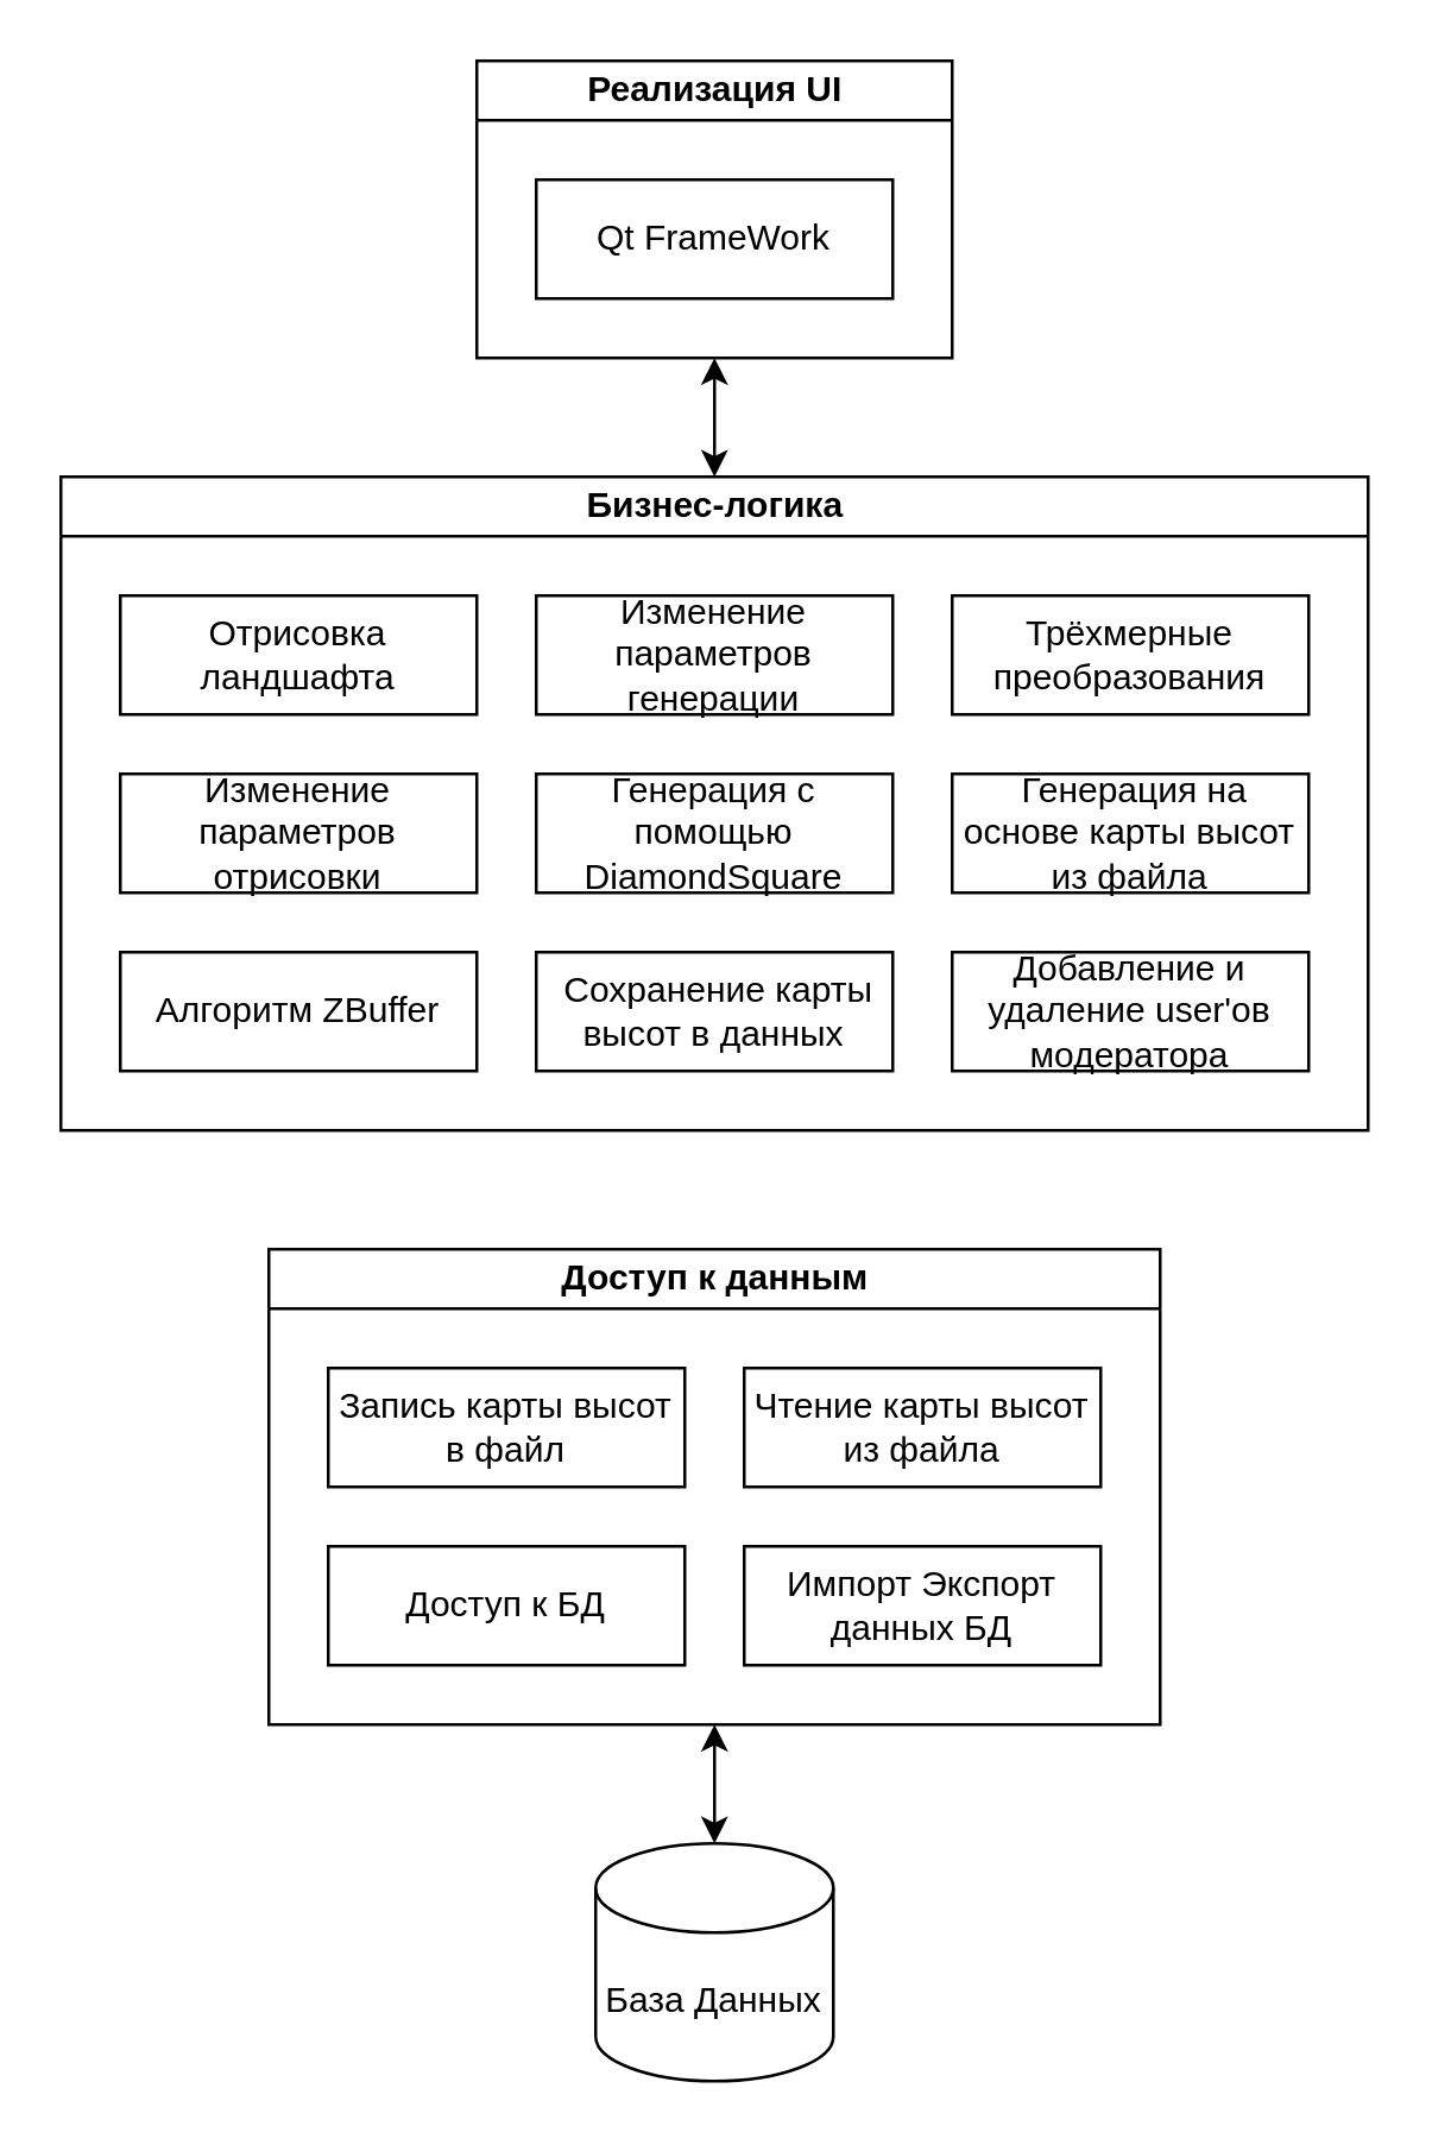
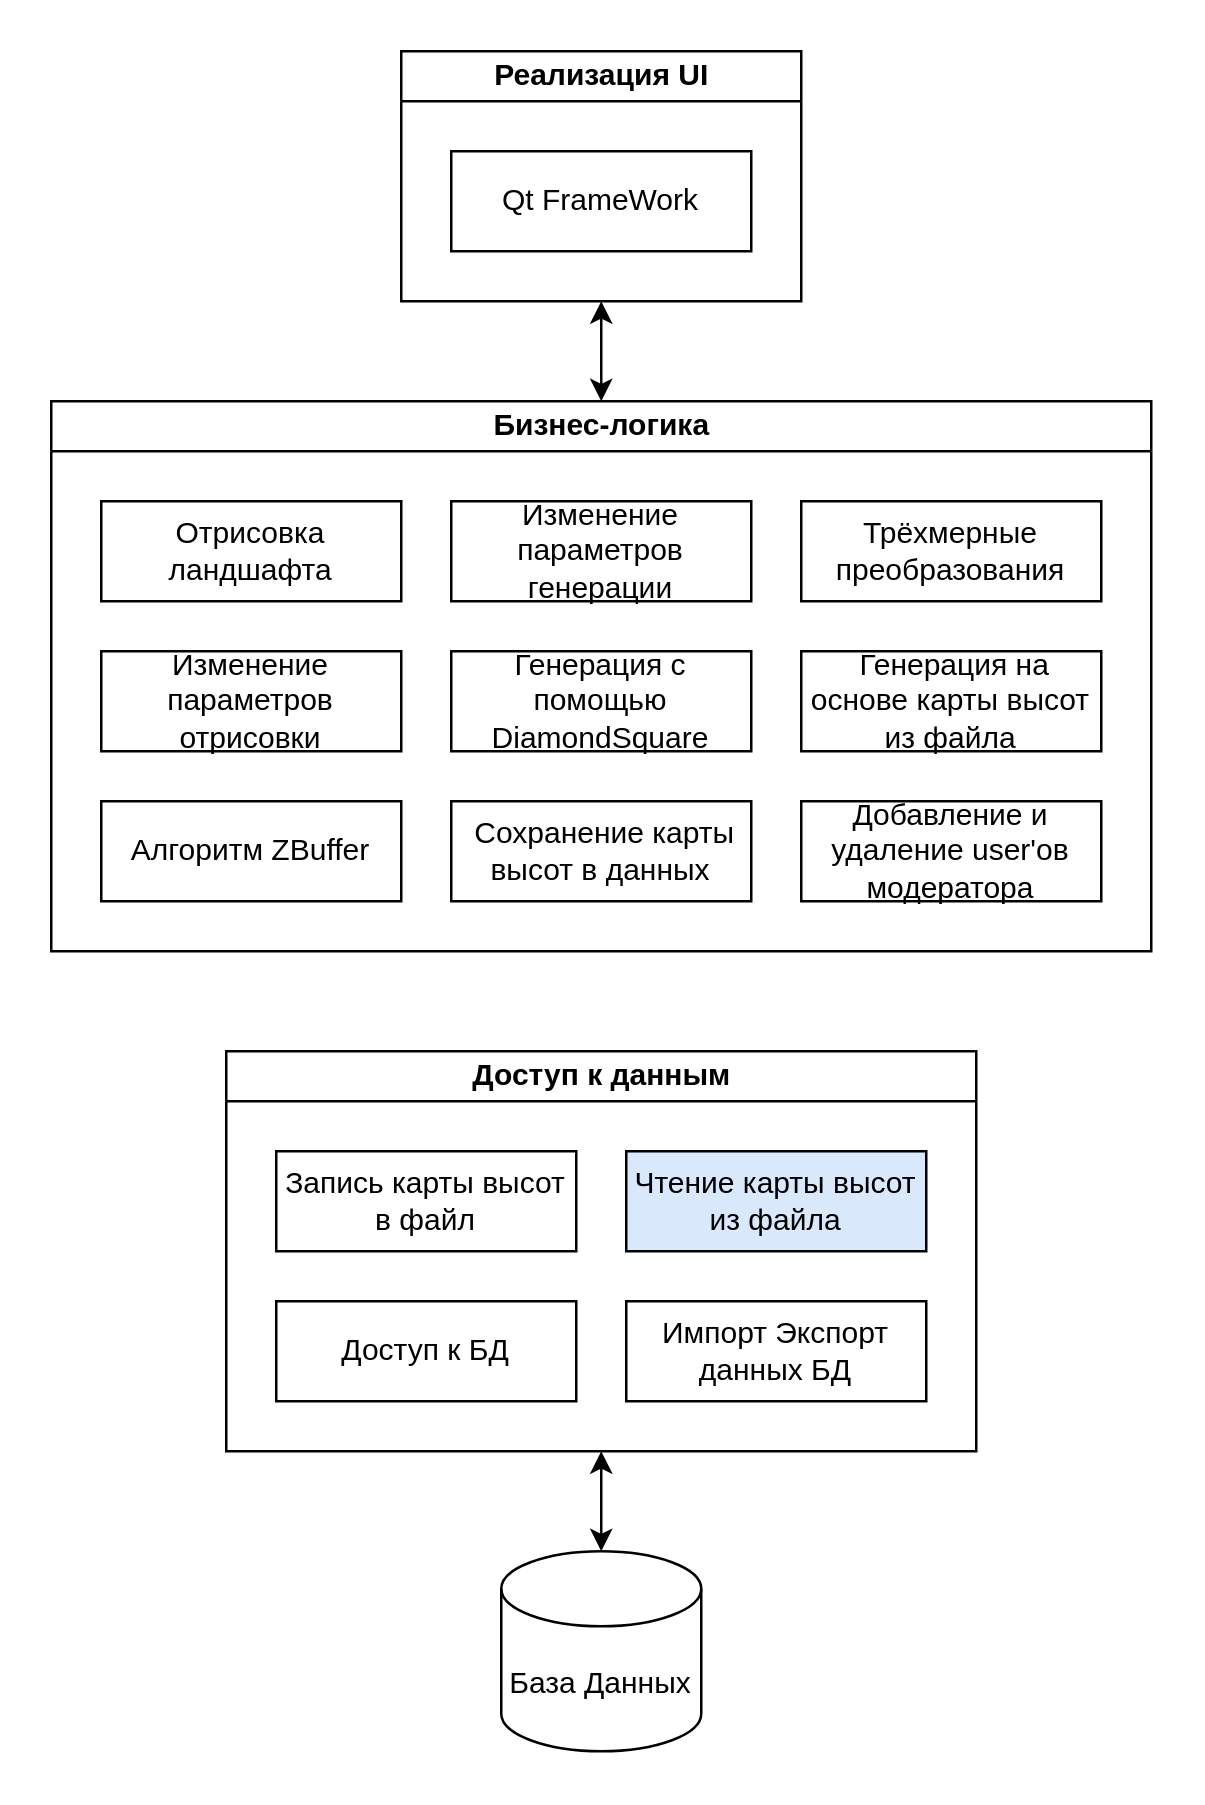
- <mxCell id="15" value="Чтение карты высот из файла" style="rounded=0;whiteSpace=wrap;html=1;" parent="14" vertex="1"><mxGeometry x="160" y="40" width="120" height="40" as="geometry" /></mxCell>
+ <mxCell id="15" value="Чтение карты высот из файла" style="rounded=0;whiteSpace=wrap;html=1;fillColor=#dae8fc;" parent="14" vertex="1"><mxGeometry x="160" y="40" width="120" height="40" as="geometry" /></mxCell>
